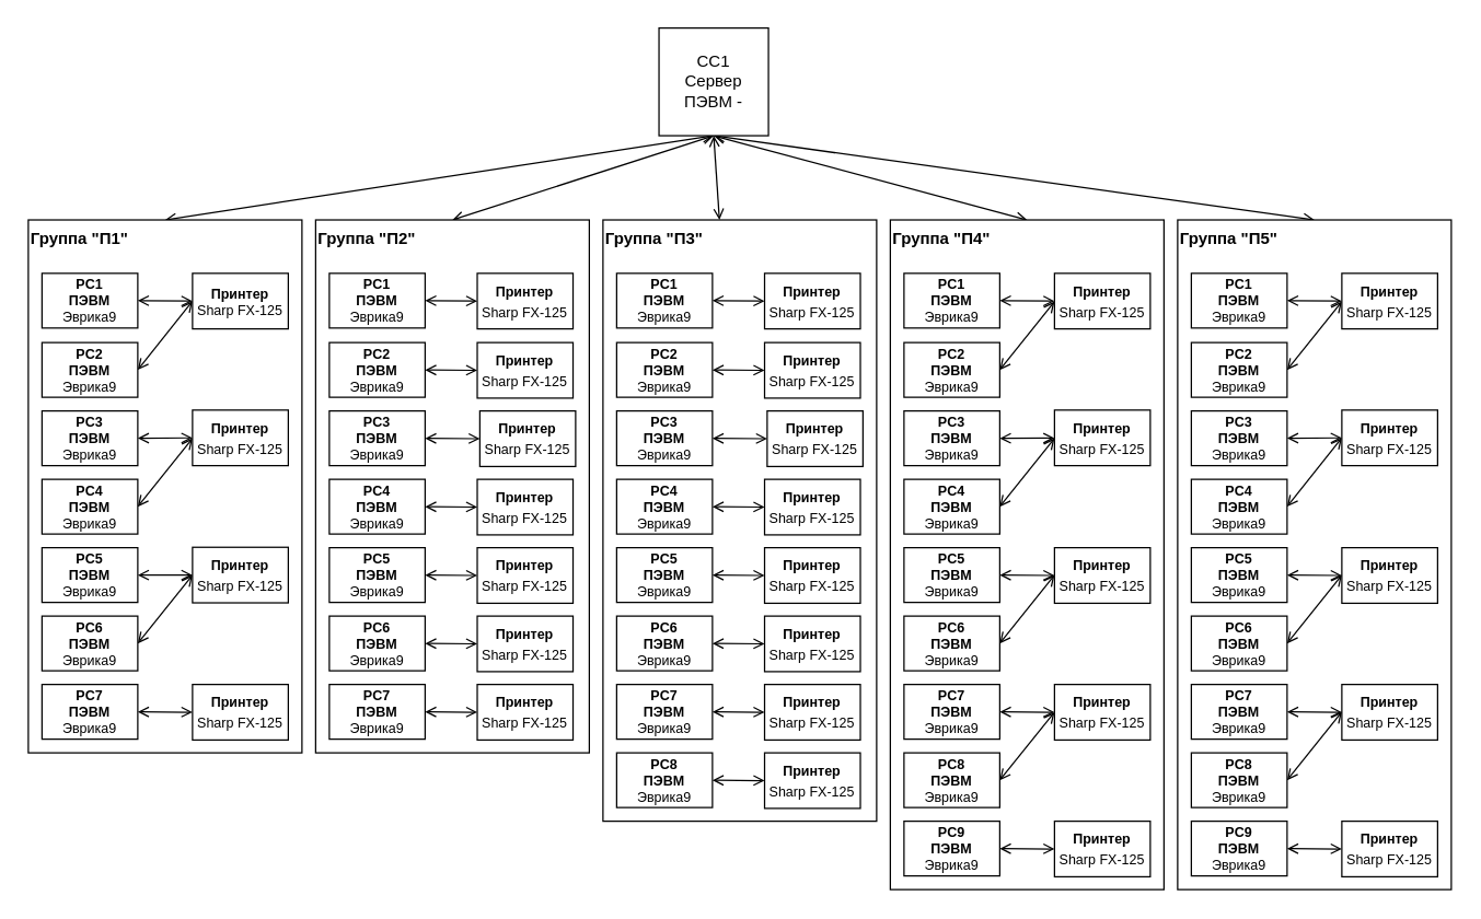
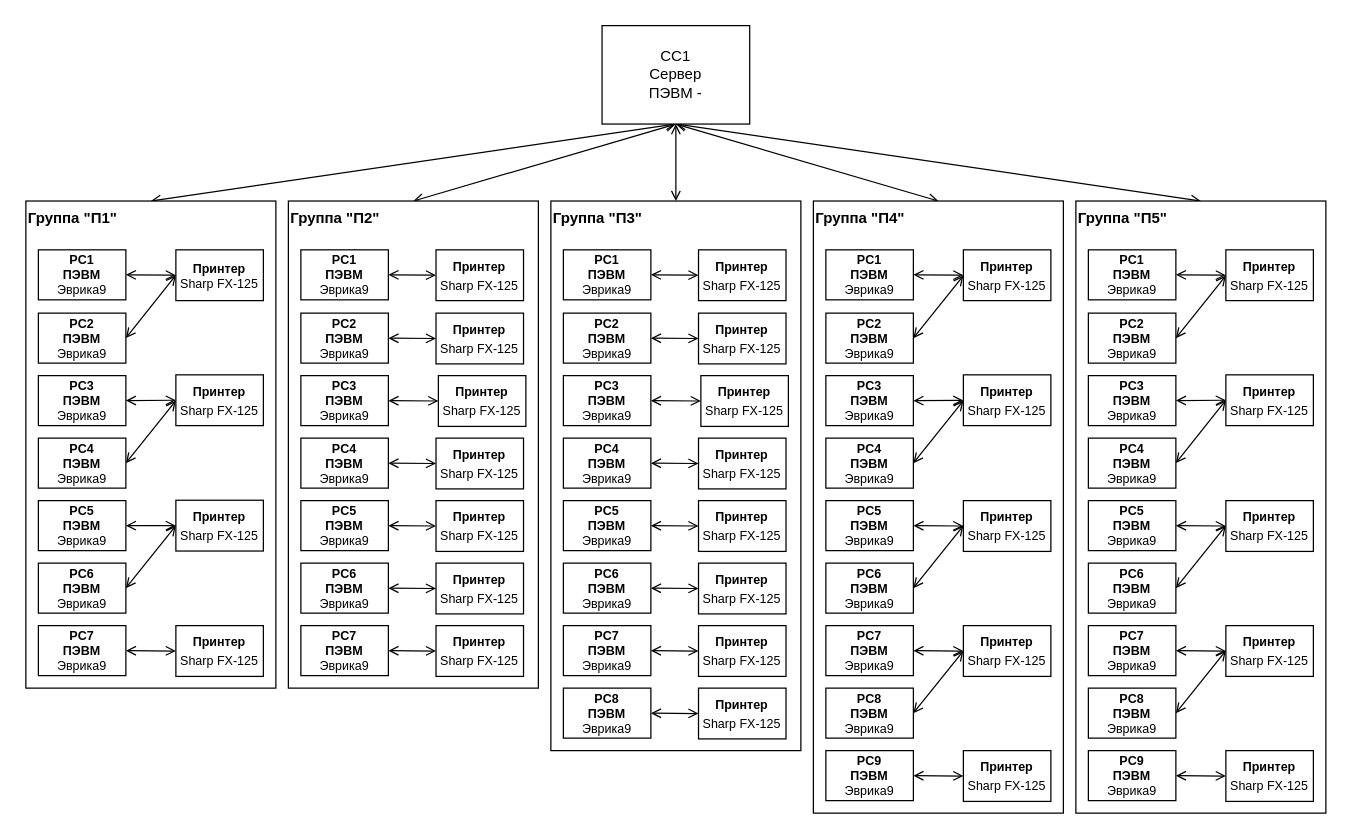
- <mxCell id="7" value="СС1&lt;br&gt;Сервер&lt;br&gt;ПЭВМ -" style="rounded=0;whiteSpace=wrap;html=1;" vertex="1" parent="1"><mxGeometry x="480.94" y="20" width="80" height="78.74" as="geometry" /></mxCell>
+ <mxCell id="7" value="СС1&lt;br&gt;Сервер&lt;br&gt;ПЭВМ -" style="rounded=0;whiteSpace=wrap;html=1;" vertex="1" parent="1"><mxGeometry x="480.94" y="20" width="118.11" height="78.74" as="geometry" /></mxCell>
